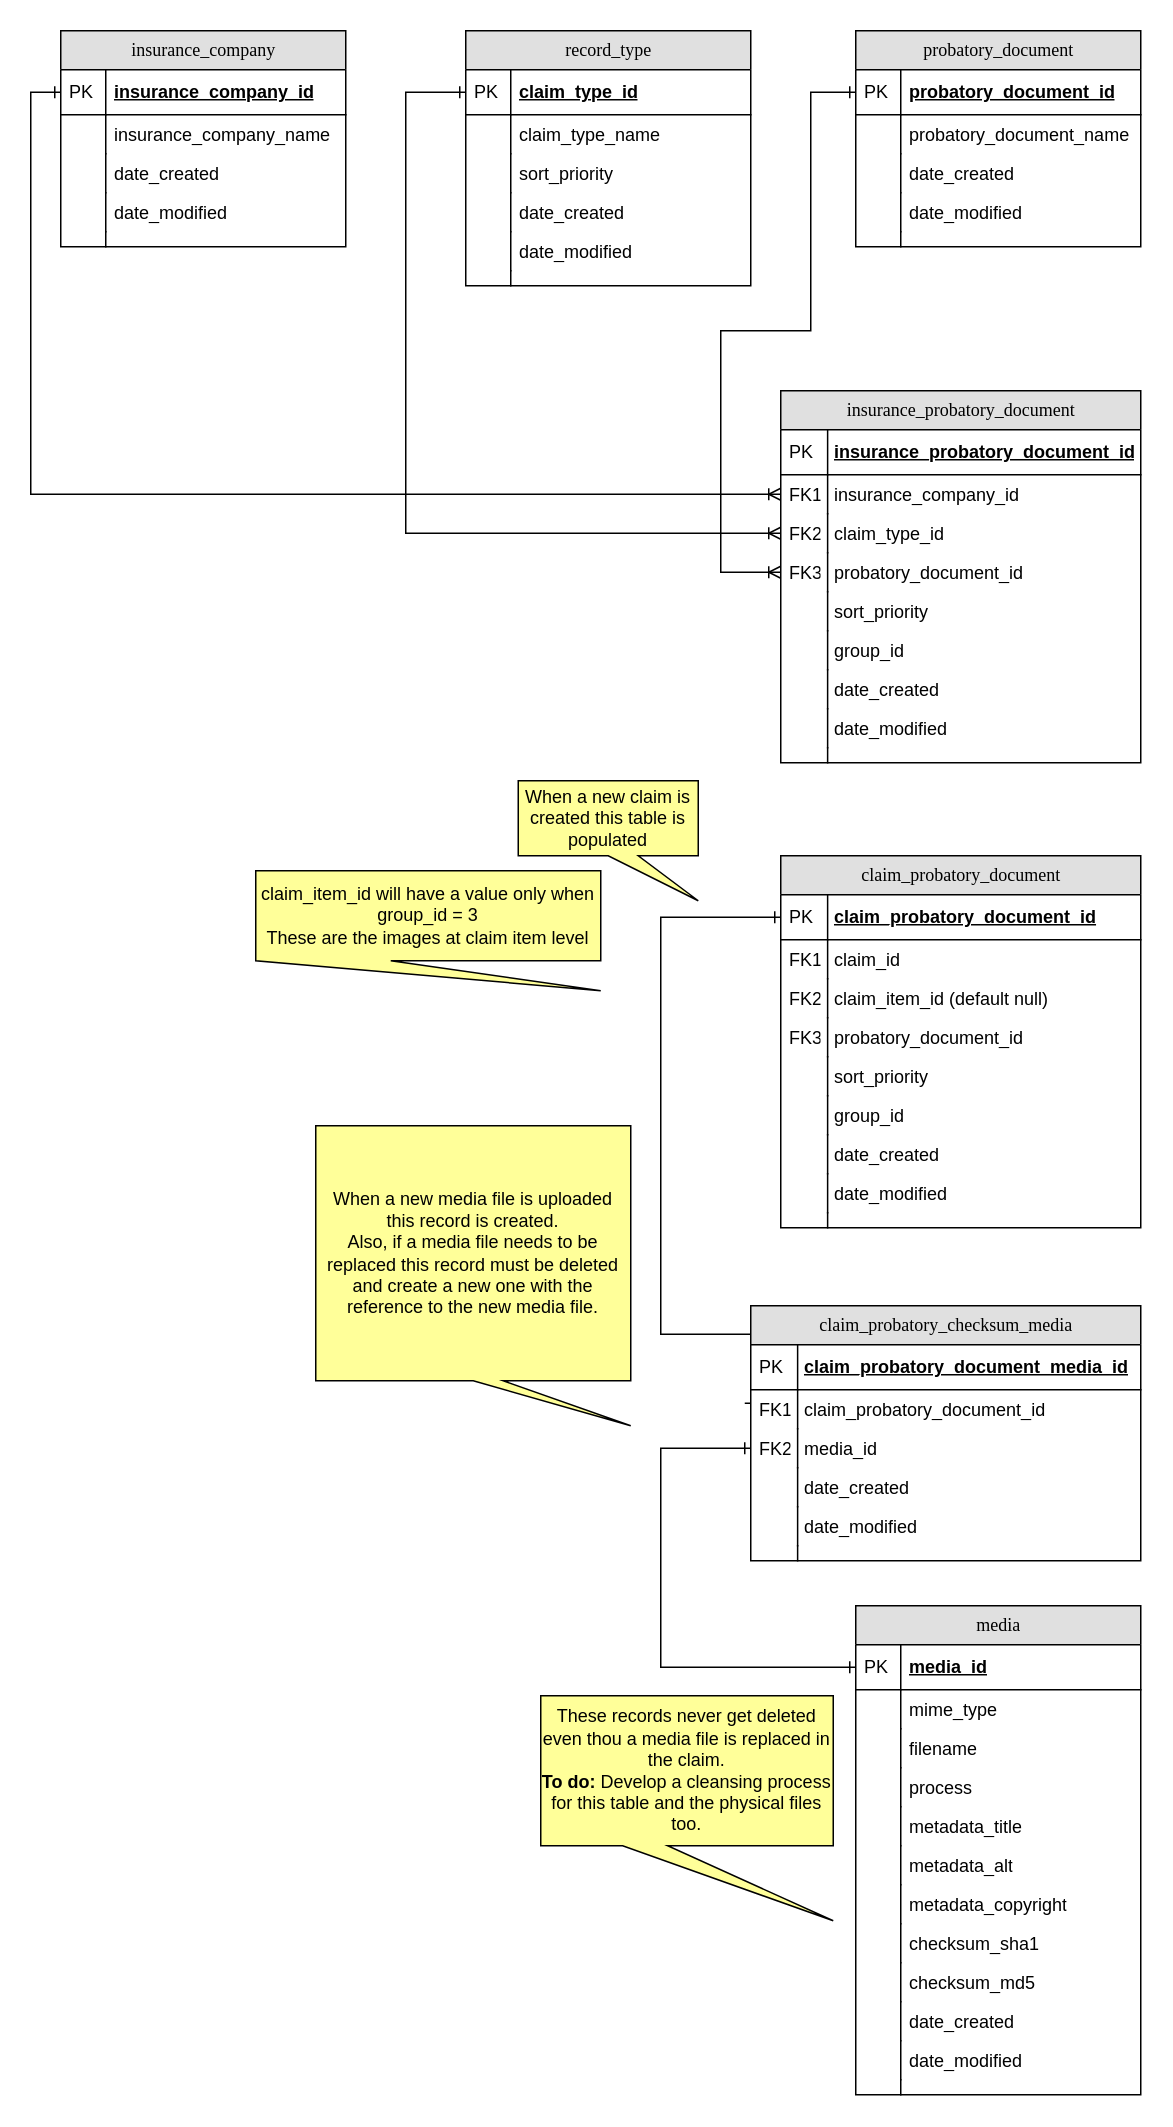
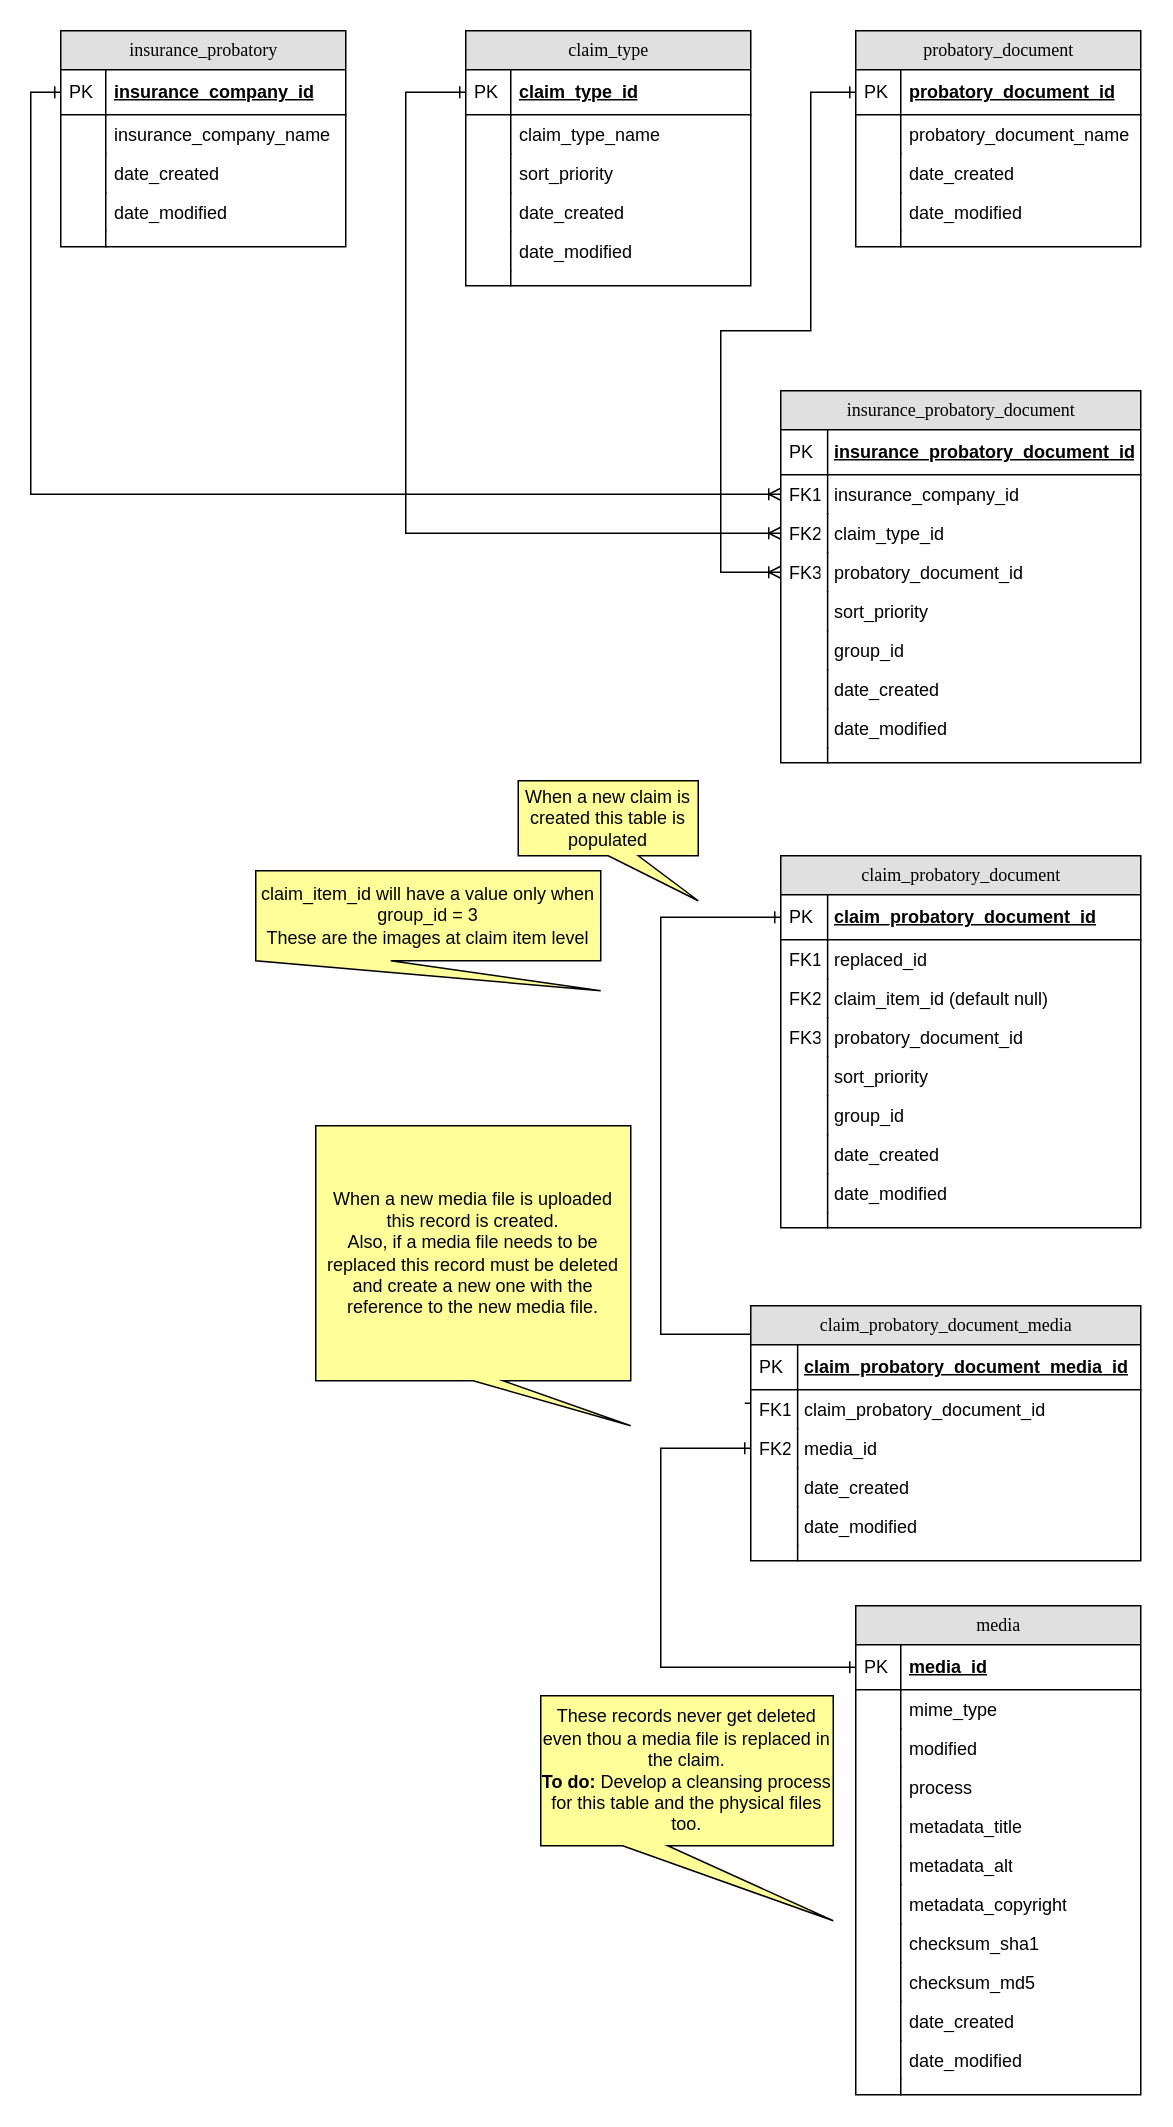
- <mxCell id="2" value="&lt;font style=&quot;font-size: 12px&quot;&gt;insurance_company&lt;/font&gt;" style="swimlane;html=1;fontStyle=0;childLayout=stackLayout;horizontal=1;startSize=26;fillColor=#e0e0e0;horizontalStack=0;resizeParent=1;resizeLast=0;collapsible=1;marginBottom=0;swimlaneFillColor=#ffffff;align=center;rounded=0;shadow=0;comic=0;labelBackgroundColor=none;strokeWidth=1;fontFamily=Verdana;fontSize=14;swimlaneLine=1;" parent="1" vertex="1"><mxGeometry x="40" y="20" width="190" height="144" as="geometry" /></mxCell>
+ <mxCell id="2" value="&lt;font style=&quot;font-size: 12px&quot;&gt;insurance_probatory&lt;/font&gt;" style="swimlane;html=1;fontStyle=0;childLayout=stackLayout;horizontal=1;startSize=26;fillColor=#e0e0e0;horizontalStack=0;resizeParent=1;resizeLast=0;collapsible=1;marginBottom=0;swimlaneFillColor=#ffffff;align=center;rounded=0;shadow=0;comic=0;labelBackgroundColor=none;strokeWidth=1;fontFamily=Verdana;fontSize=14;swimlaneLine=1;" parent="1" vertex="1"><mxGeometry x="40" y="20" width="190" height="144" as="geometry" /></mxCell>
- <mxCell id="24" value="&lt;font style=&quot;font-size: 12px&quot;&gt;record_type&lt;/font&gt;" style="swimlane;html=1;fontStyle=0;childLayout=stackLayout;horizontal=1;startSize=26;fillColor=#e0e0e0;horizontalStack=0;resizeParent=1;resizeLast=0;collapsible=1;marginBottom=0;swimlaneFillColor=#ffffff;align=center;rounded=0;shadow=0;comic=0;labelBackgroundColor=none;strokeWidth=1;fontFamily=Verdana;fontSize=14;swimlaneLine=1;" parent="1" vertex="1"><mxGeometry x="310" y="20" width="190" height="170" as="geometry" /></mxCell>
+ <mxCell id="24" value="&lt;font style=&quot;font-size: 12px&quot;&gt;claim_type&lt;/font&gt;" style="swimlane;html=1;fontStyle=0;childLayout=stackLayout;horizontal=1;startSize=26;fillColor=#e0e0e0;horizontalStack=0;resizeParent=1;resizeLast=0;collapsible=1;marginBottom=0;swimlaneFillColor=#ffffff;align=center;rounded=0;shadow=0;comic=0;labelBackgroundColor=none;strokeWidth=1;fontFamily=Verdana;fontSize=14;swimlaneLine=1;" parent="1" vertex="1"><mxGeometry x="310" y="20" width="190" height="170" as="geometry" /></mxCell>
- <mxCell id="62" value="claim_id" style="shape=partialRectangle;top=0;left=0;right=0;bottom=0;html=1;align=left;verticalAlign=top;fillColor=none;spacingLeft=34;spacingRight=4;whiteSpace=wrap;overflow=hidden;rotatable=0;points=[[0,0.5],[1,0.5]];portConstraint=eastwest;dropTarget=0;" parent="59" vertex="1"><mxGeometry y="56" width="240" height="26" as="geometry" /></mxCell>
+ <mxCell id="62" value="replaced_id" style="shape=partialRectangle;top=0;left=0;right=0;bottom=0;html=1;align=left;verticalAlign=top;fillColor=none;spacingLeft=34;spacingRight=4;whiteSpace=wrap;overflow=hidden;rotatable=0;points=[[0,0.5],[1,0.5]];portConstraint=eastwest;dropTarget=0;" parent="59" vertex="1"><mxGeometry y="56" width="240" height="26" as="geometry" /></mxCell>
- <mxCell id="83" value="&lt;font style=&quot;font-size: 12px&quot;&gt;claim_probatory_checksum_media&lt;/font&gt;" style="swimlane;html=1;fontStyle=0;childLayout=stackLayout;horizontal=1;startSize=26;fillColor=#e0e0e0;horizontalStack=0;resizeParent=1;resizeLast=0;collapsible=1;marginBottom=0;swimlaneFillColor=#ffffff;align=center;rounded=0;shadow=0;comic=0;labelBackgroundColor=none;strokeWidth=1;fontFamily=Verdana;fontSize=14;swimlaneLine=1;" parent="1" vertex="1"><mxGeometry x="500" y="870" width="260" height="170" as="geometry" /></mxCell>
+ <mxCell id="83" value="&lt;font style=&quot;font-size: 12px&quot;&gt;claim_probatory_document_media&lt;/font&gt;" style="swimlane;html=1;fontStyle=0;childLayout=stackLayout;horizontal=1;startSize=26;fillColor=#e0e0e0;horizontalStack=0;resizeParent=1;resizeLast=0;collapsible=1;marginBottom=0;swimlaneFillColor=#ffffff;align=center;rounded=0;shadow=0;comic=0;labelBackgroundColor=none;strokeWidth=1;fontFamily=Verdana;fontSize=14;swimlaneLine=1;" parent="1" vertex="1"><mxGeometry x="500" y="870" width="260" height="170" as="geometry" /></mxCell>
- <mxCell id="101" value="filename" style="shape=partialRectangle;top=0;left=0;right=0;bottom=0;html=1;align=left;verticalAlign=top;fillColor=none;spacingLeft=34;spacingRight=4;whiteSpace=wrap;overflow=hidden;rotatable=0;points=[[0,0.5],[1,0.5]];portConstraint=eastwest;dropTarget=0;" parent="96" vertex="1"><mxGeometry y="82" width="190" height="26" as="geometry" /></mxCell>
+ <mxCell id="101" value="modified" style="shape=partialRectangle;top=0;left=0;right=0;bottom=0;html=1;align=left;verticalAlign=top;fillColor=none;spacingLeft=34;spacingRight=4;whiteSpace=wrap;overflow=hidden;rotatable=0;points=[[0,0.5],[1,0.5]];portConstraint=eastwest;dropTarget=0;" parent="96" vertex="1"><mxGeometry y="82" width="190" height="26" as="geometry" /></mxCell>
